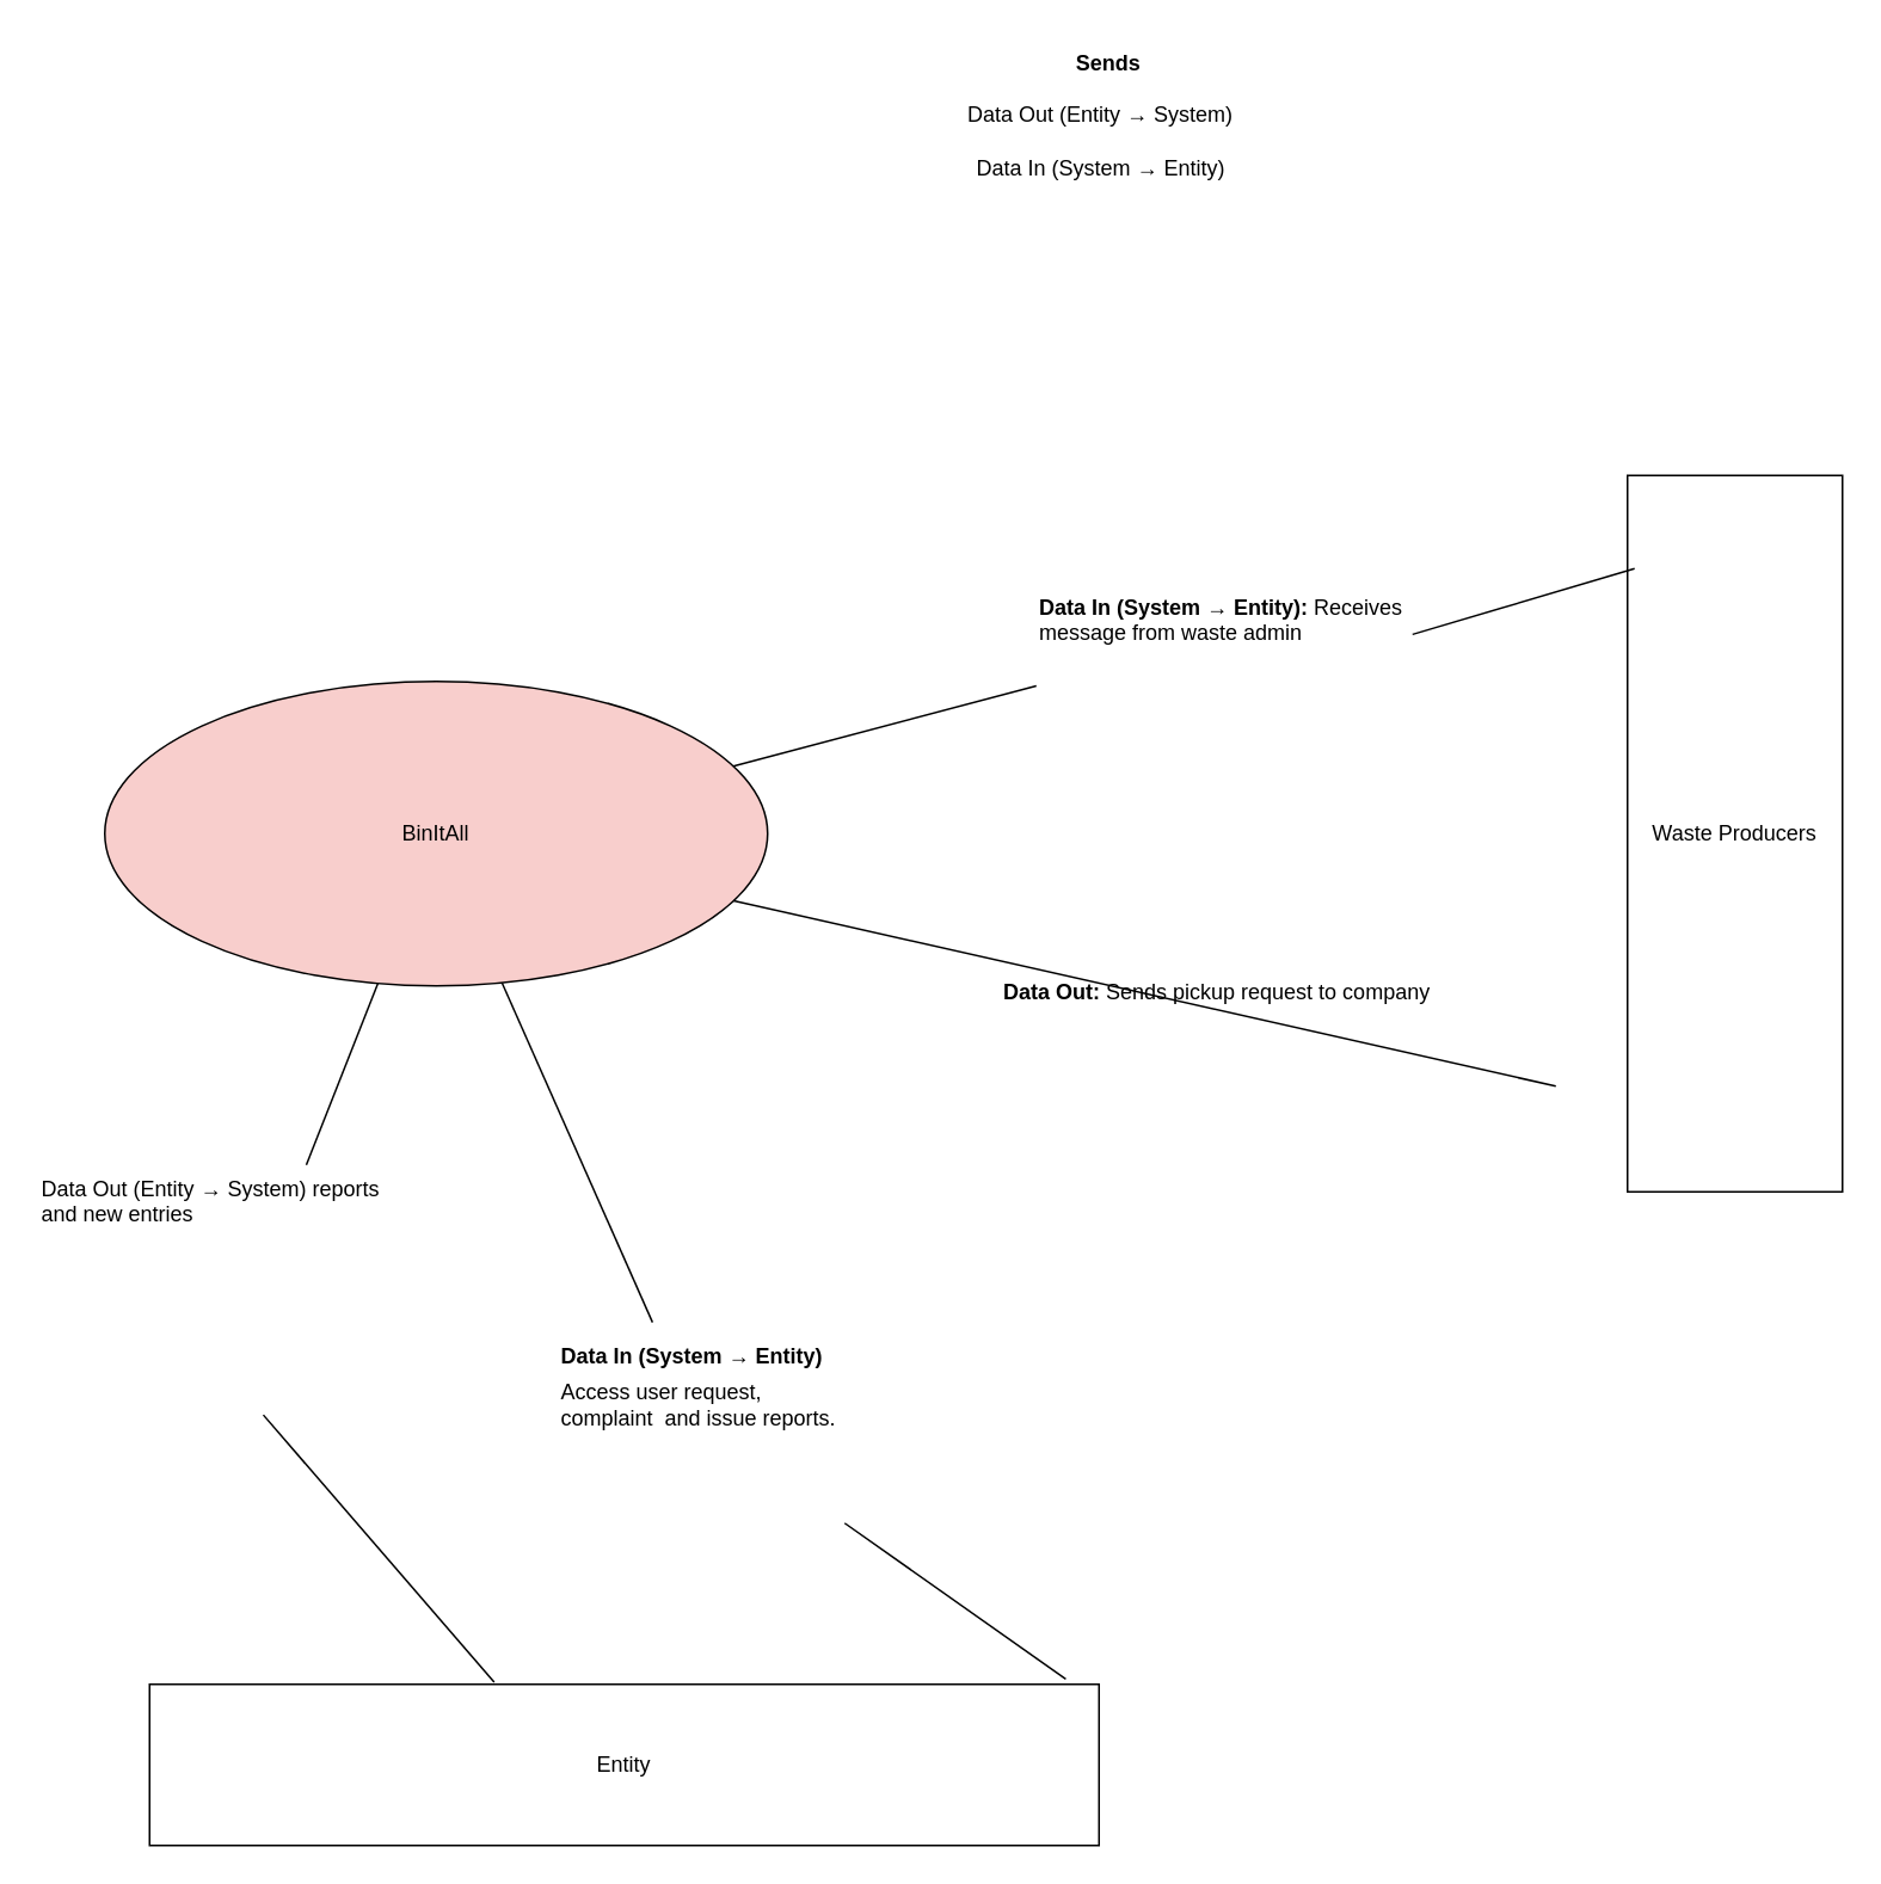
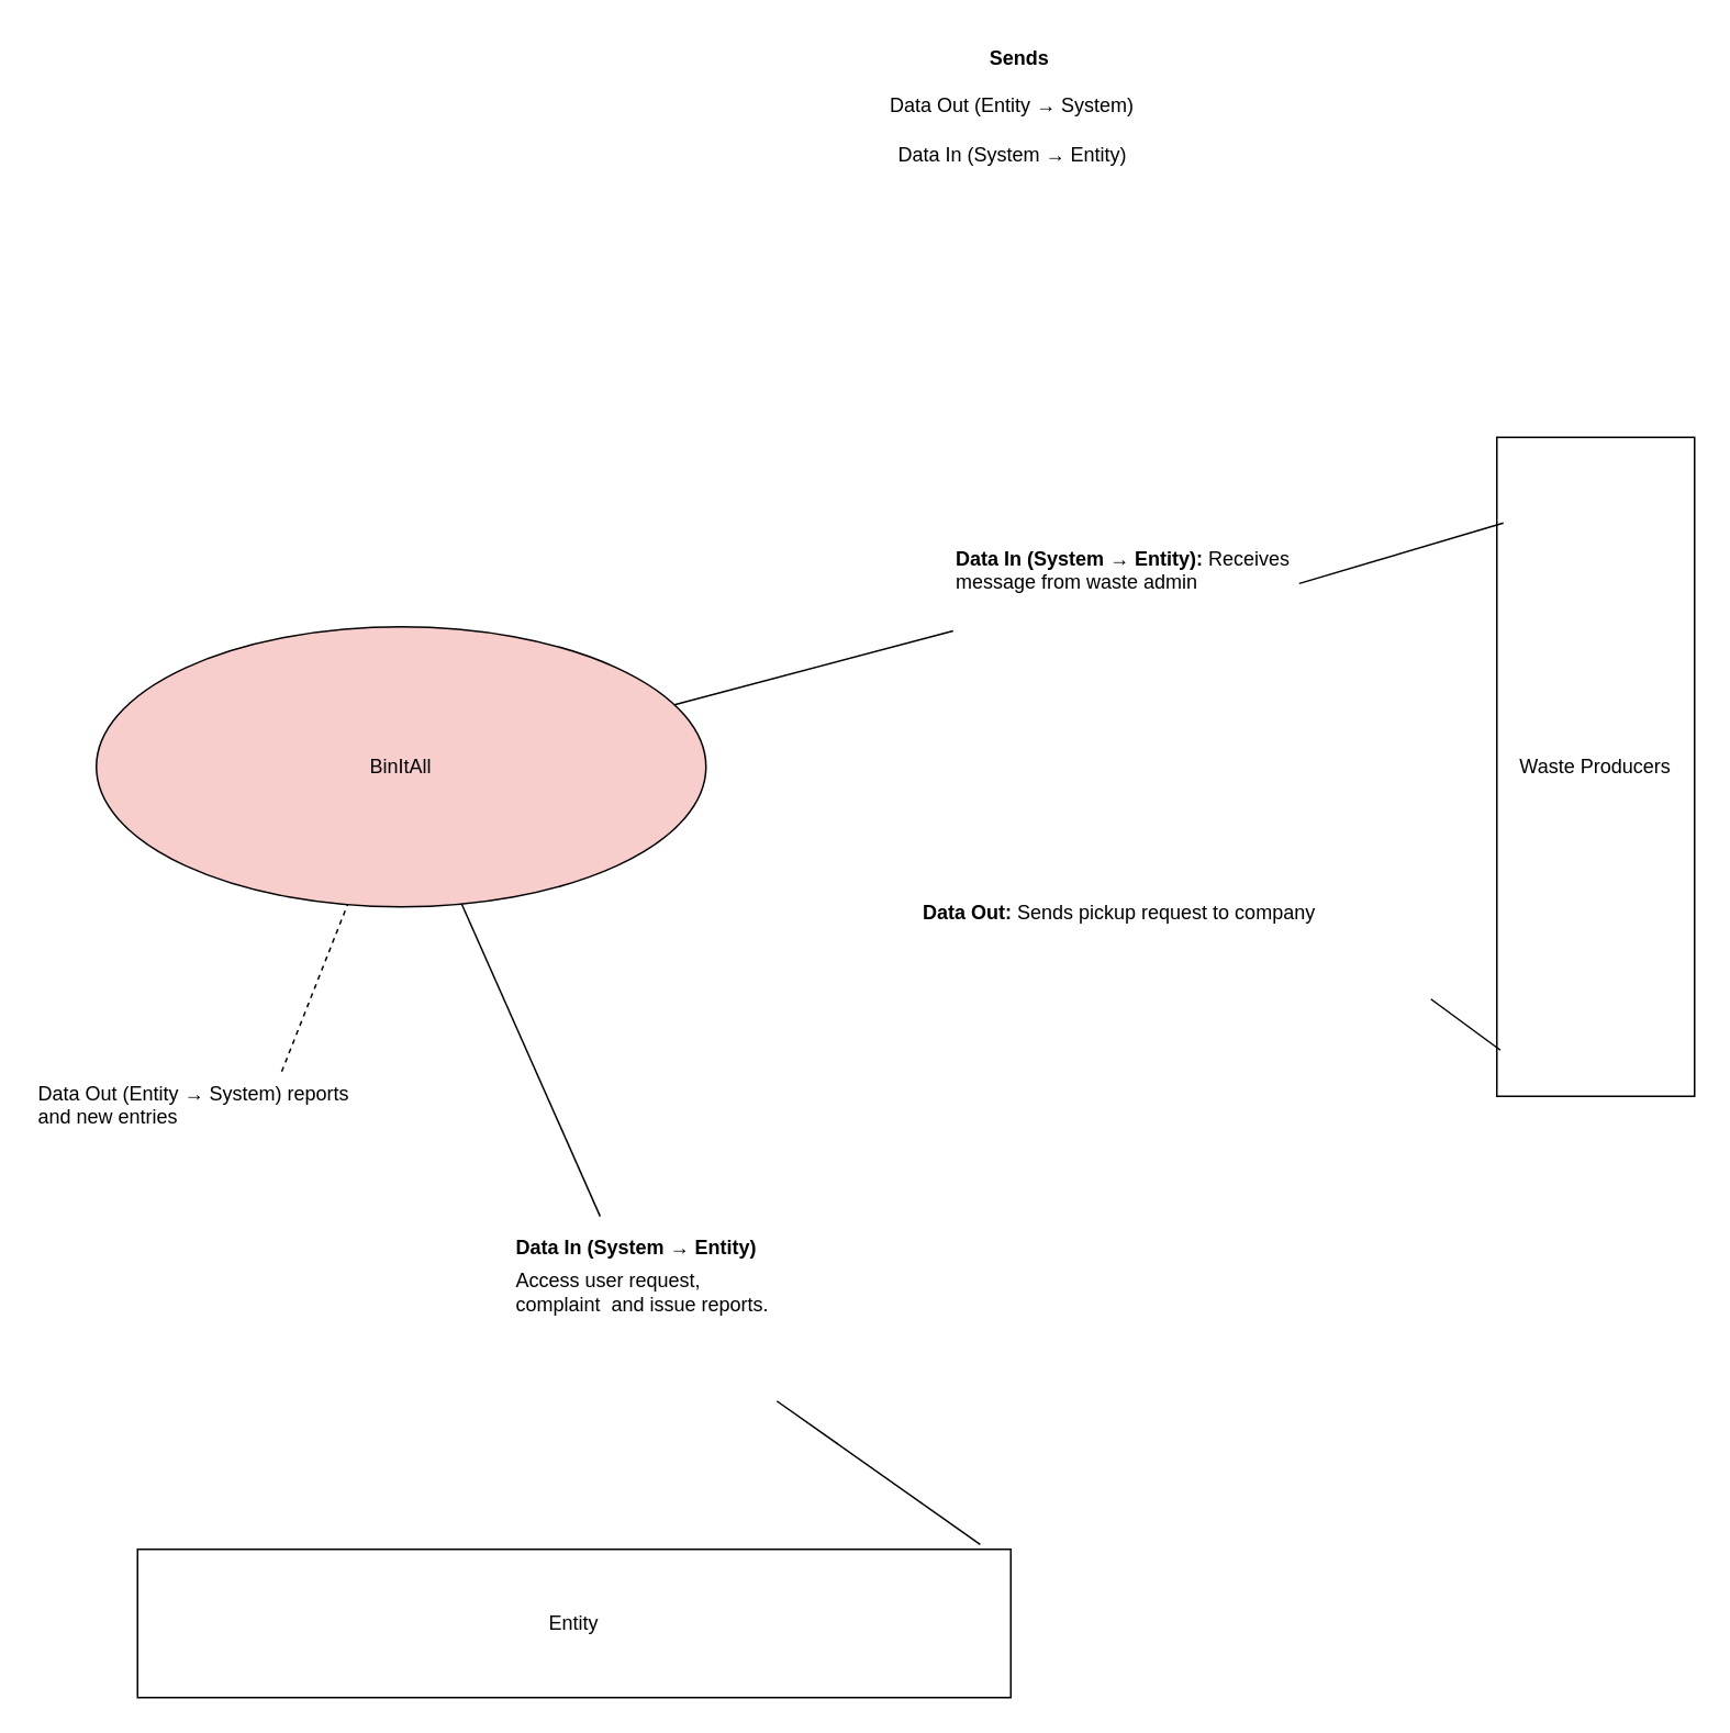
- <mxCell id="6" value="" style="endArrow=none;html=1;rounded=0;exitX=1;exitY=1;exitDx=0;exitDy=0;" parent="1" source="9" target="2" edge="1"><mxGeometry width="50" height="50" relative="1" as="geometry"><mxPoint x="478" y="530.5" as="sourcePoint" /><mxPoint x="1178" y="490" as="targetPoint" /></mxGeometry></mxCell>
+ <mxCell id="6" value="" style="endArrow=none;html=1;rounded=0;exitX=1;exitY=1;exitDx=0;exitDy=0;entryX=0.018;entryY=0.93;entryDx=0;entryDy=0;entryPerimeter=0;" parent="1" source="9" target="3" edge="1"><mxGeometry width="50" height="50" relative="1" as="geometry"><mxPoint x="478" y="530.5" as="sourcePoint" /><mxPoint x="1178" y="490" as="targetPoint" /></mxGeometry></mxCell>
- <mxCell id="10" value="" style="endArrow=none;html=1;rounded=0;exitX=0.75;exitY=0;exitDx=0;exitDy=0;" parent="1" source="12" target="2" edge="1"><mxGeometry width="50" height="50" relative="1" as="geometry"><mxPoint x="298" y="460" as="sourcePoint" /><mxPoint x="348" y="410" as="targetPoint" /><Array as="points" /></mxGeometry></mxCell>
+ <mxCell id="10" value="" style="endArrow=none;html=1;rounded=0;exitX=0.75;exitY=0;exitDx=0;exitDy=0;dashed=1;" parent="1" source="12" target="2" edge="1"><mxGeometry width="50" height="50" relative="1" as="geometry"><mxPoint x="298" y="460" as="sourcePoint" /><mxPoint x="348" y="410" as="targetPoint" /><Array as="points" /></mxGeometry></mxCell>
- <mxCell id="11" value="" style="endArrow=none;html=1;rounded=0;exitX=0.363;exitY=-0.013;exitDx=0;exitDy=0;exitPerimeter=0;entryX=0.63;entryY=0.997;entryDx=0;entryDy=0;entryPerimeter=0;" parent="1" source="4" target="12" edge="1"><mxGeometry width="50" height="50" relative="1" as="geometry"><mxPoint x="140" y="899" as="sourcePoint" /><mxPoint x="186" y="550" as="targetPoint" /><Array as="points" /></mxGeometry></mxCell>
